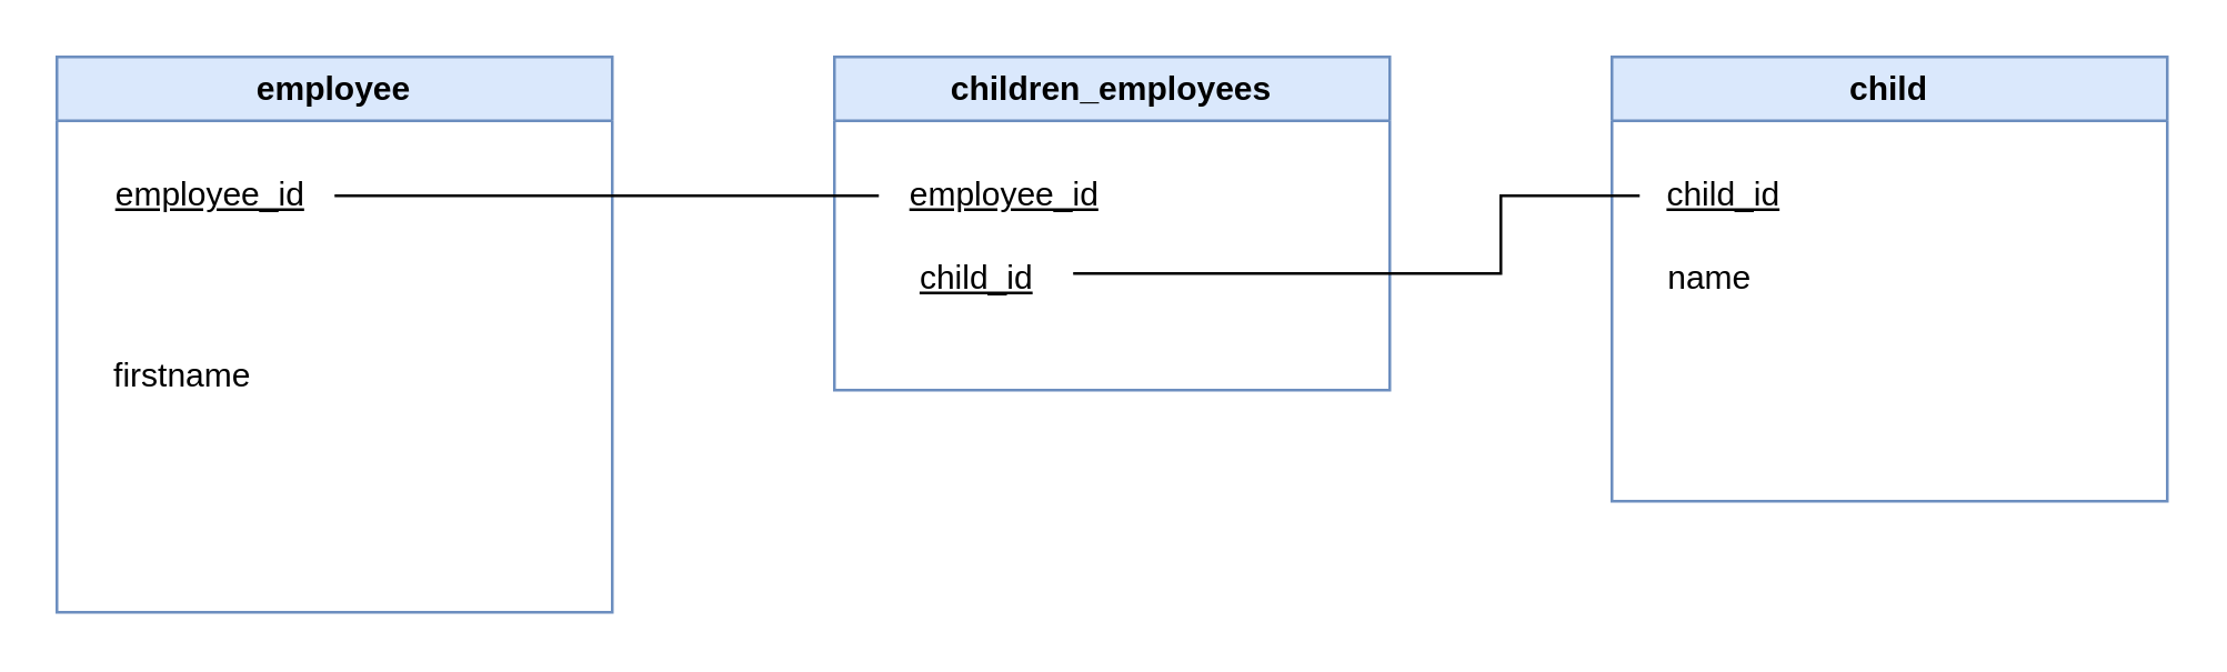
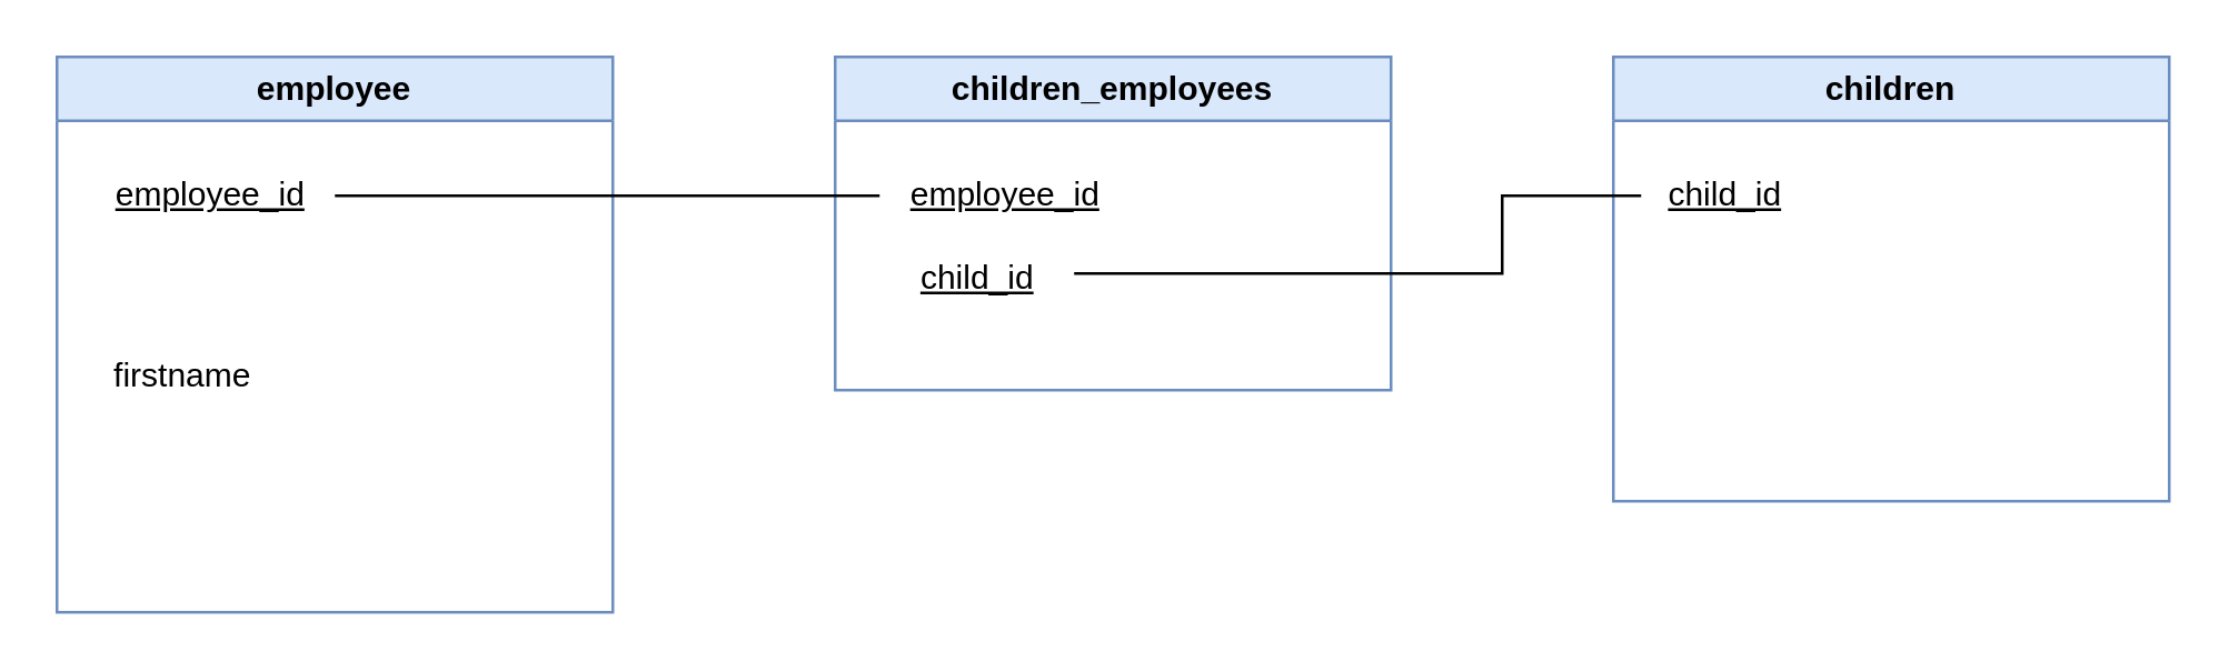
- <mxCell id="5" value="child" style="swimlane;whiteSpace=wrap;html=1;fillColor=#dae8fc;strokeColor=#6c8ebf;" parent="1" vertex="1"><mxGeometry x="580" y="20" width="200" height="160" as="geometry" /></mxCell>
+ <mxCell id="5" value="children" style="swimlane;whiteSpace=wrap;html=1;fillColor=#dae8fc;strokeColor=#6c8ebf;" parent="1" vertex="1"><mxGeometry x="580" y="20" width="200" height="160" as="geometry" /></mxCell>
- <mxCell id="7" value="name" style="text;html=1;align=center;verticalAlign=middle;resizable=0;points=[];autosize=1;strokeColor=none;fillColor=none;" parent="5" vertex="1"><mxGeometry x="10" y="65" width="50" height="30" as="geometry" /></mxCell>
